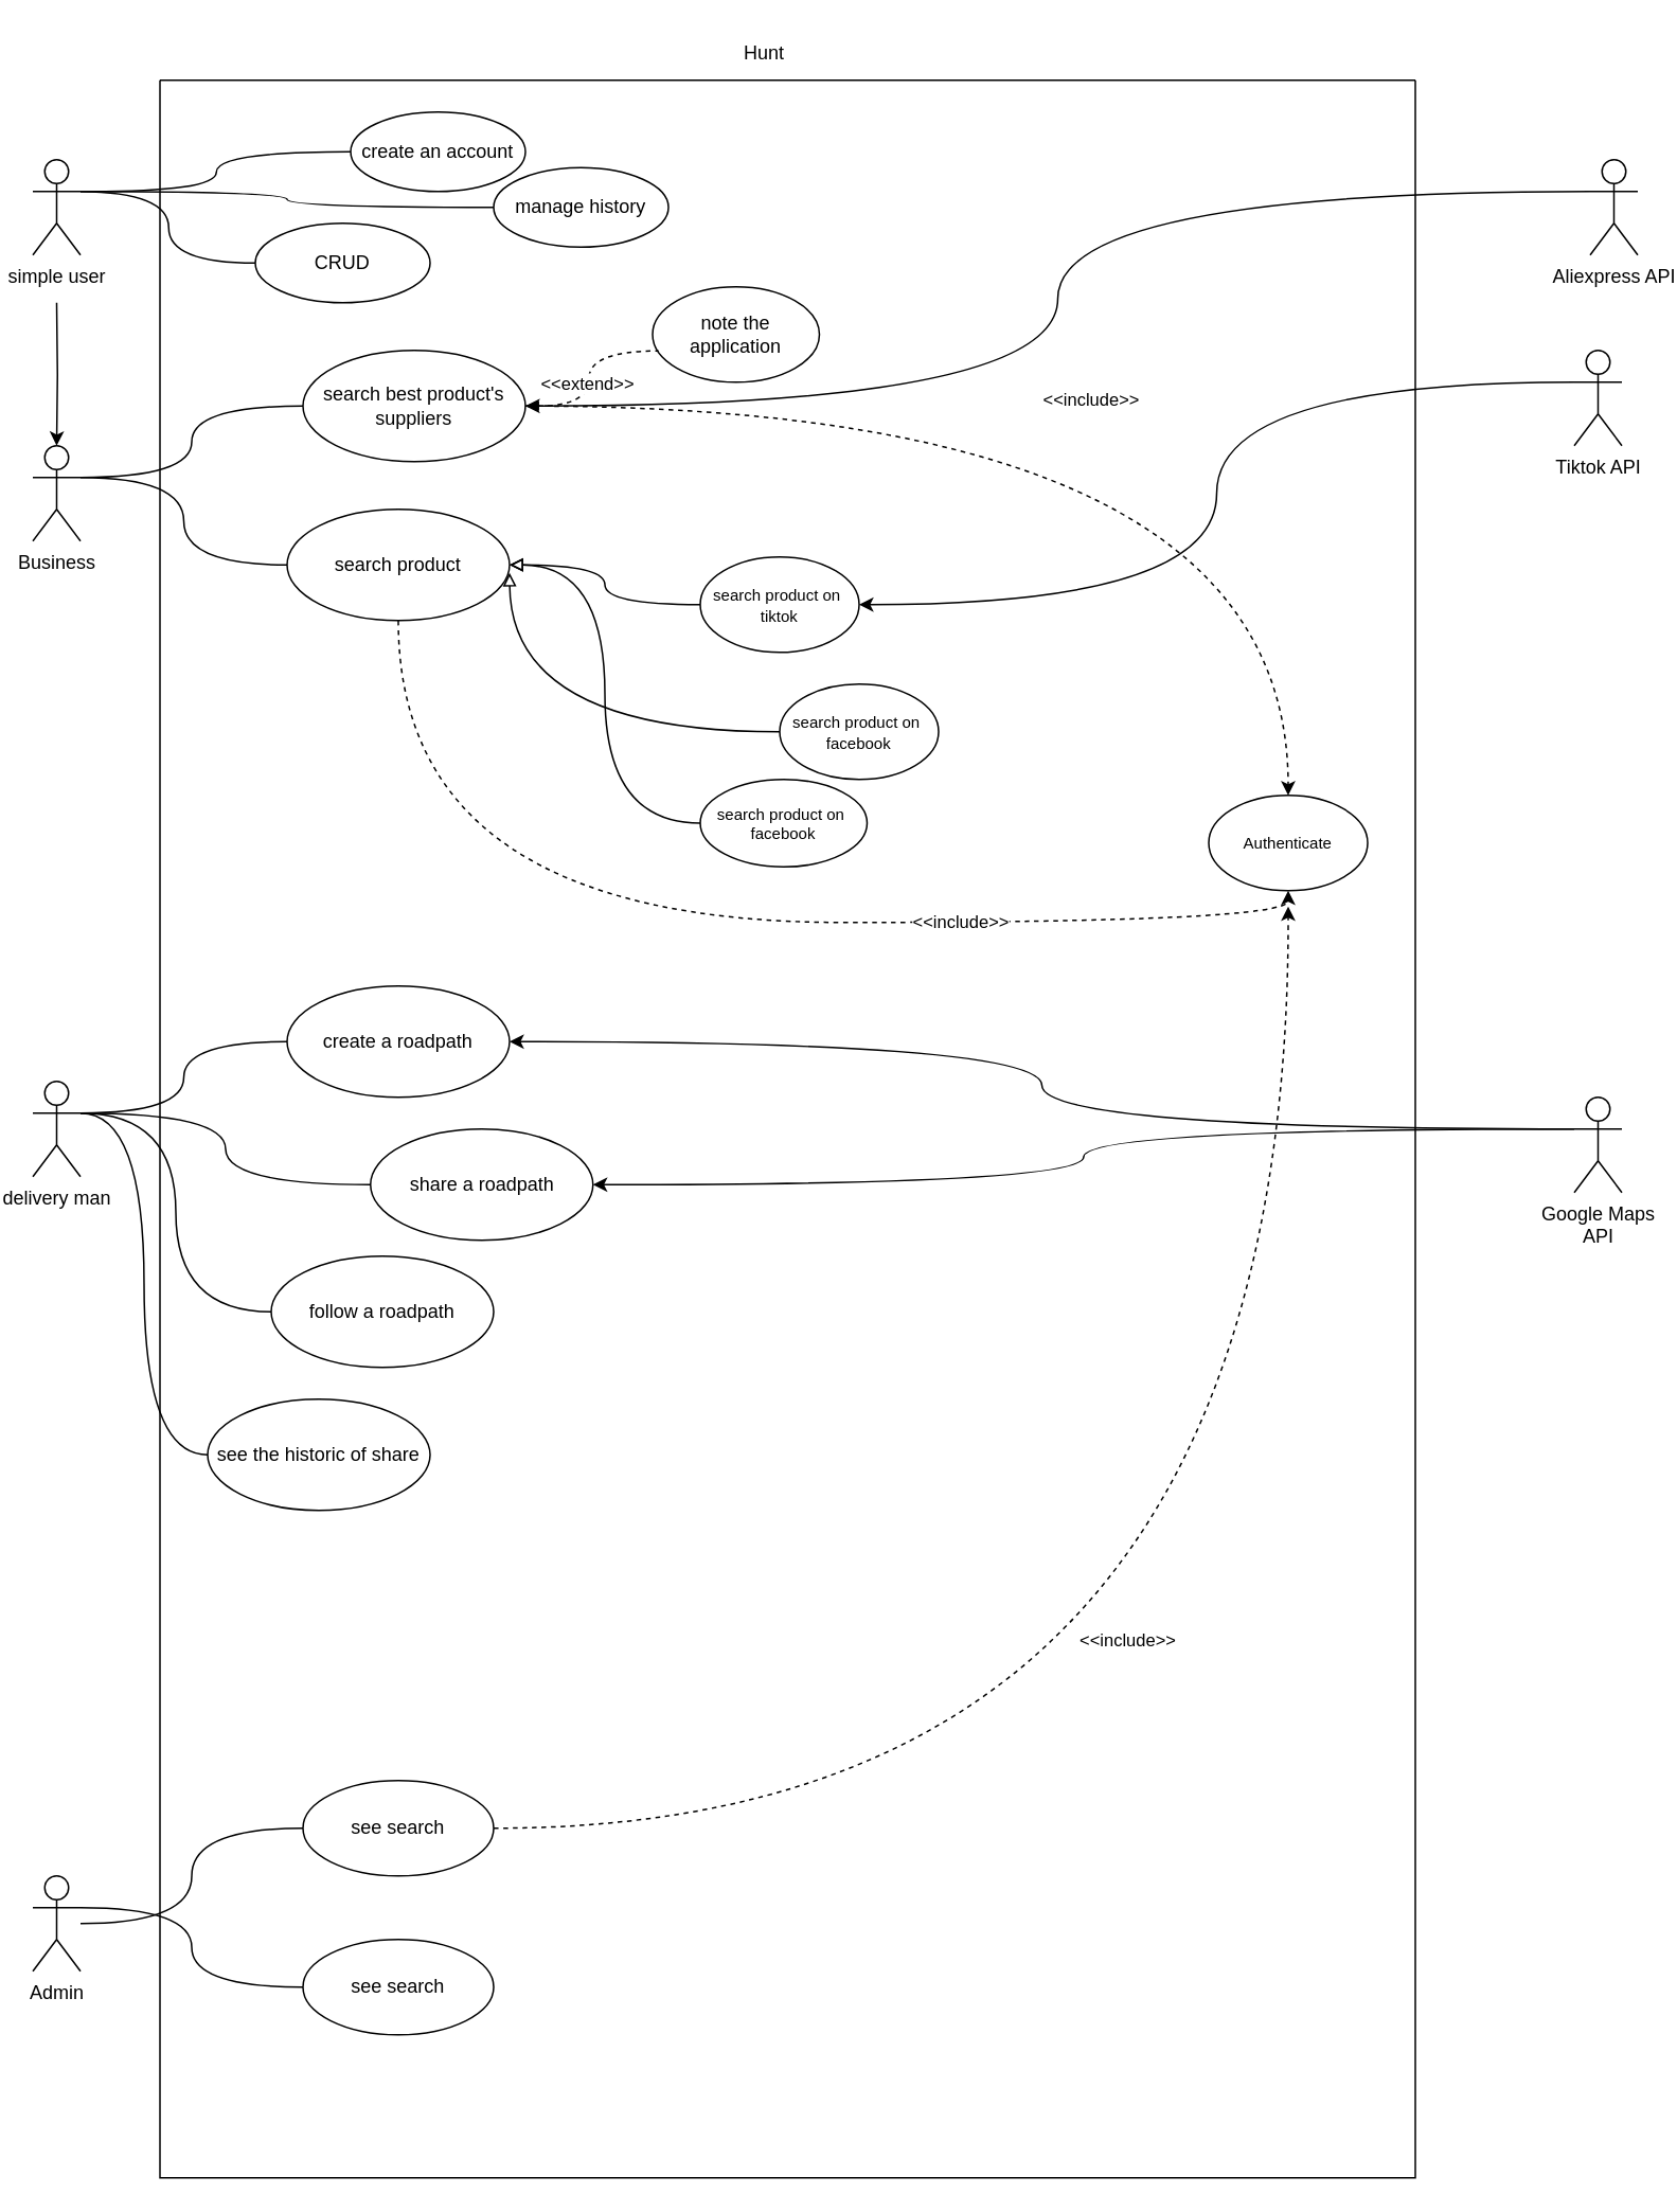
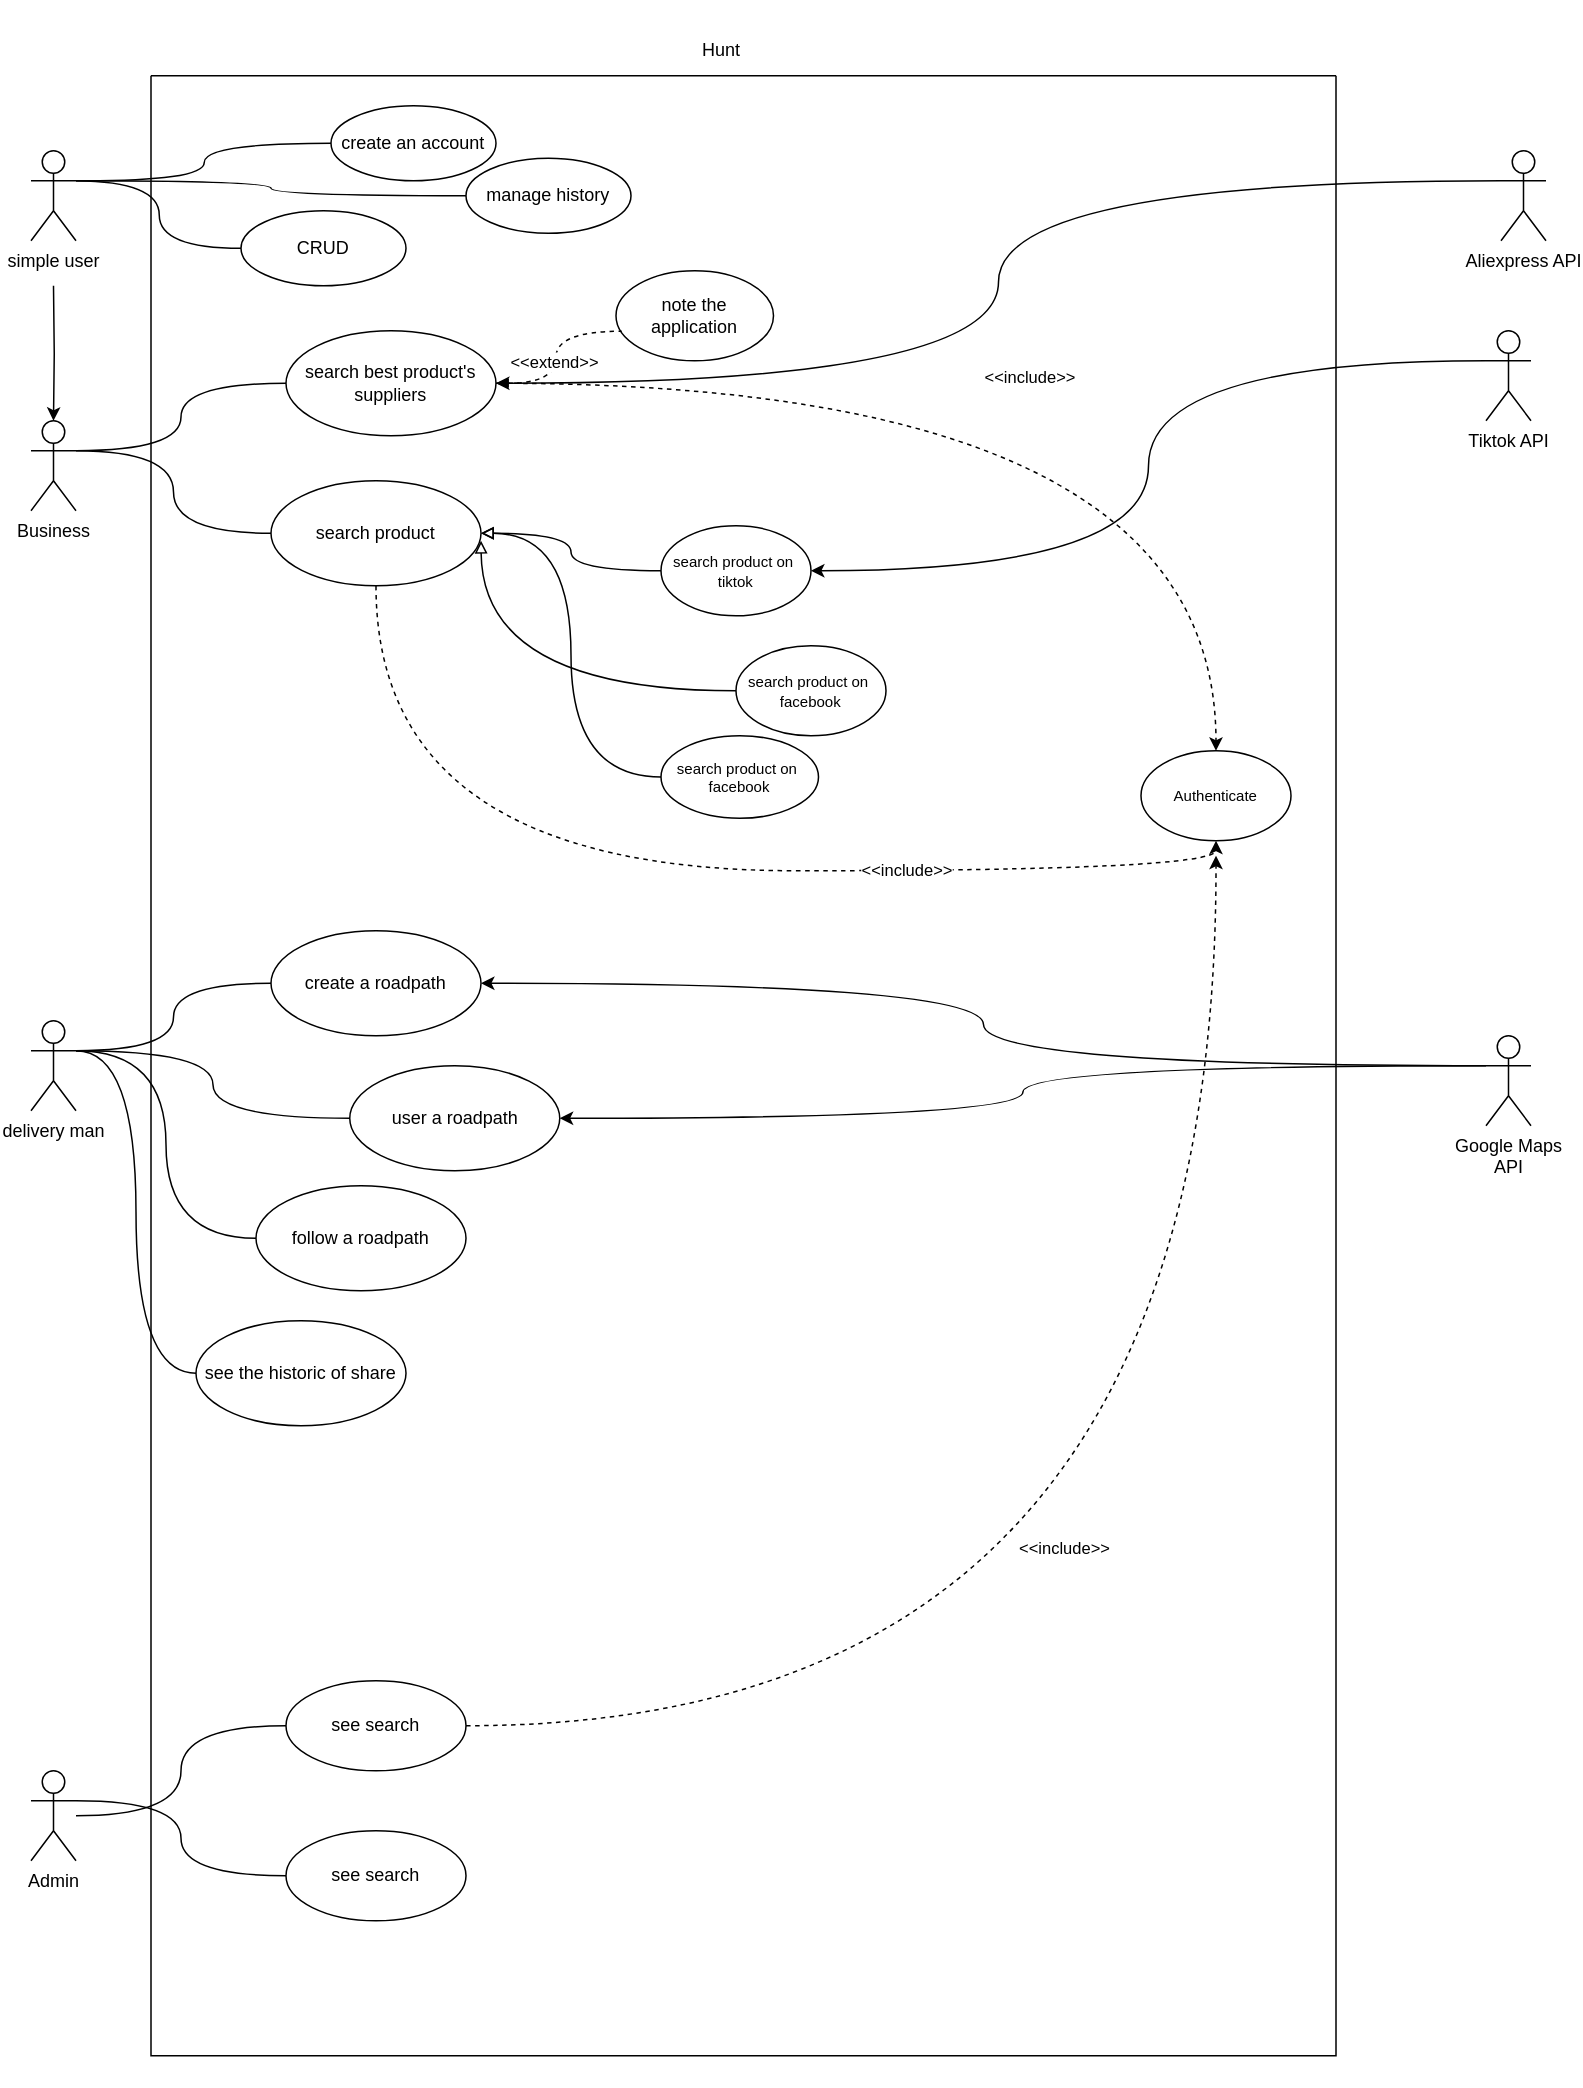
- <mxCell id="18" value="share a roadpath" style="ellipse;whiteSpace=wrap;html=1;" parent="3" vertex="1"><mxGeometry x="132.5" y="660" width="140" height="70" as="geometry" /></mxCell>
+ <mxCell id="18" value="user a roadpath" style="ellipse;whiteSpace=wrap;html=1;" parent="3" vertex="1"><mxGeometry x="132.5" y="660" width="140" height="70" as="geometry" /></mxCell>
